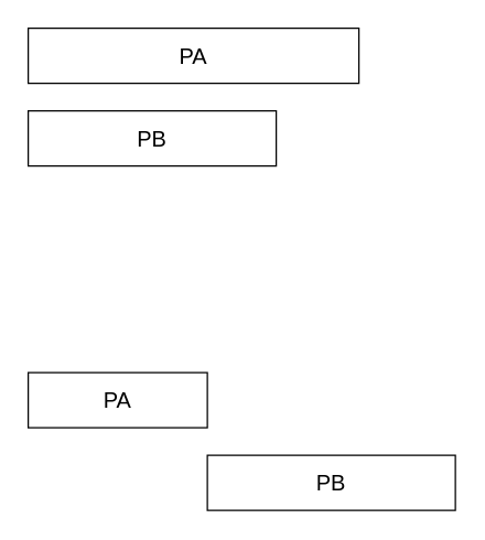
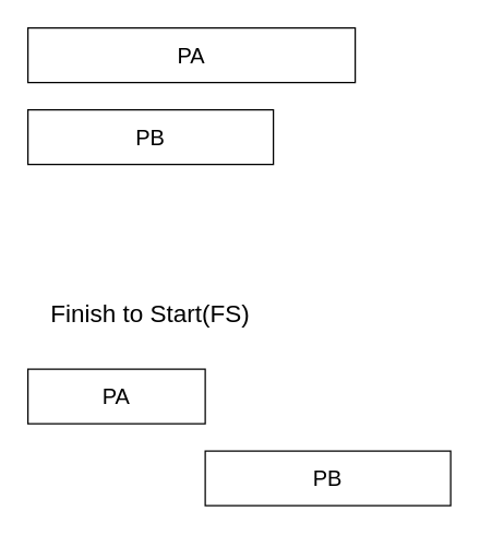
+ <mxCell id="6" value="Finish to Start(FS)" style="rounded=0;whiteSpace=wrap;html=1;fontSize=18;strokeColor=none;fillColor=none;" vertex="1" parent="1"><mxGeometry x="20" y="210" width="180" height="40" as="geometry" /></mxCell>
